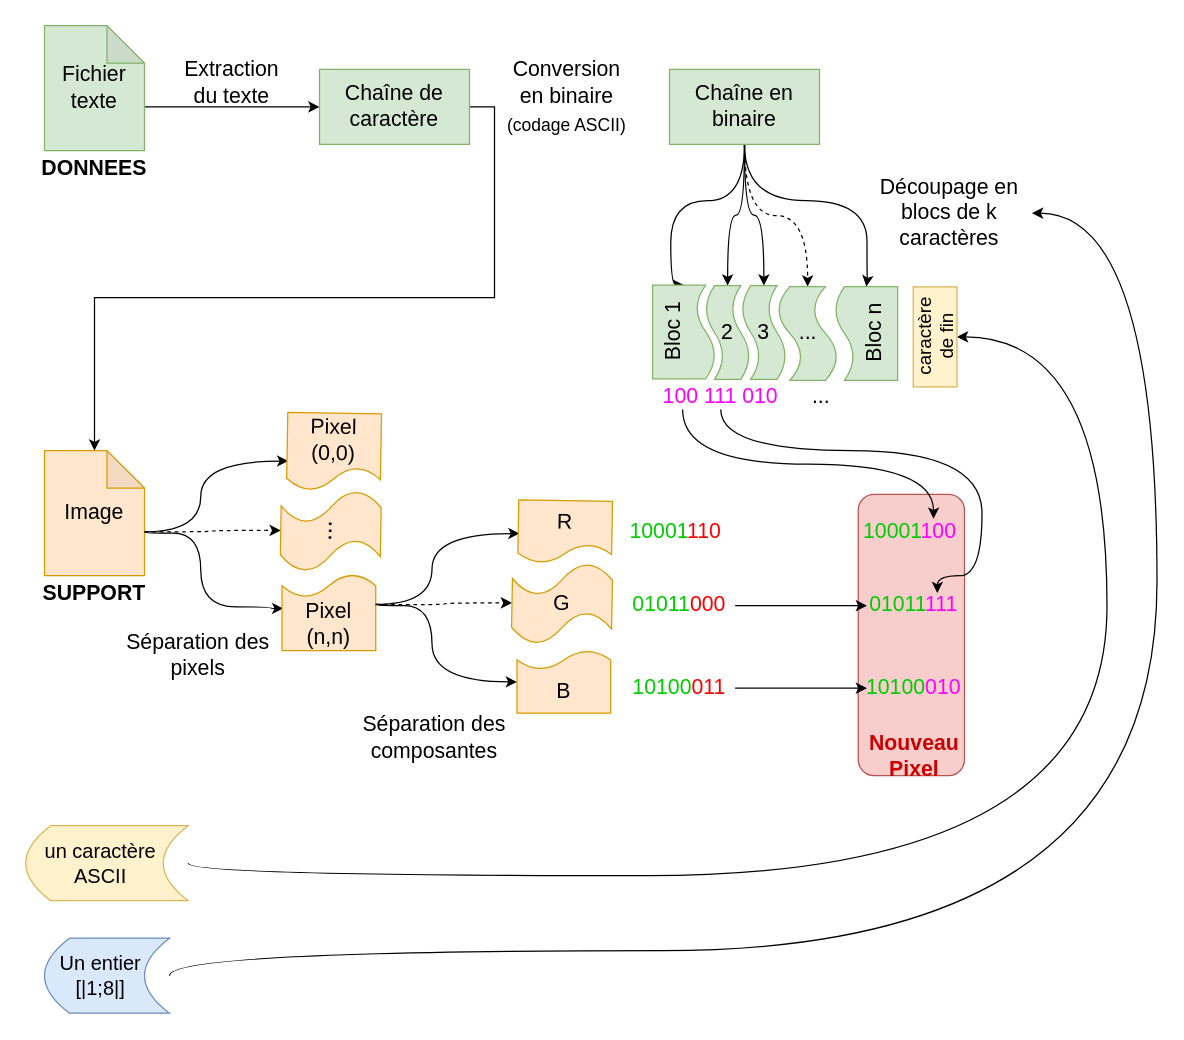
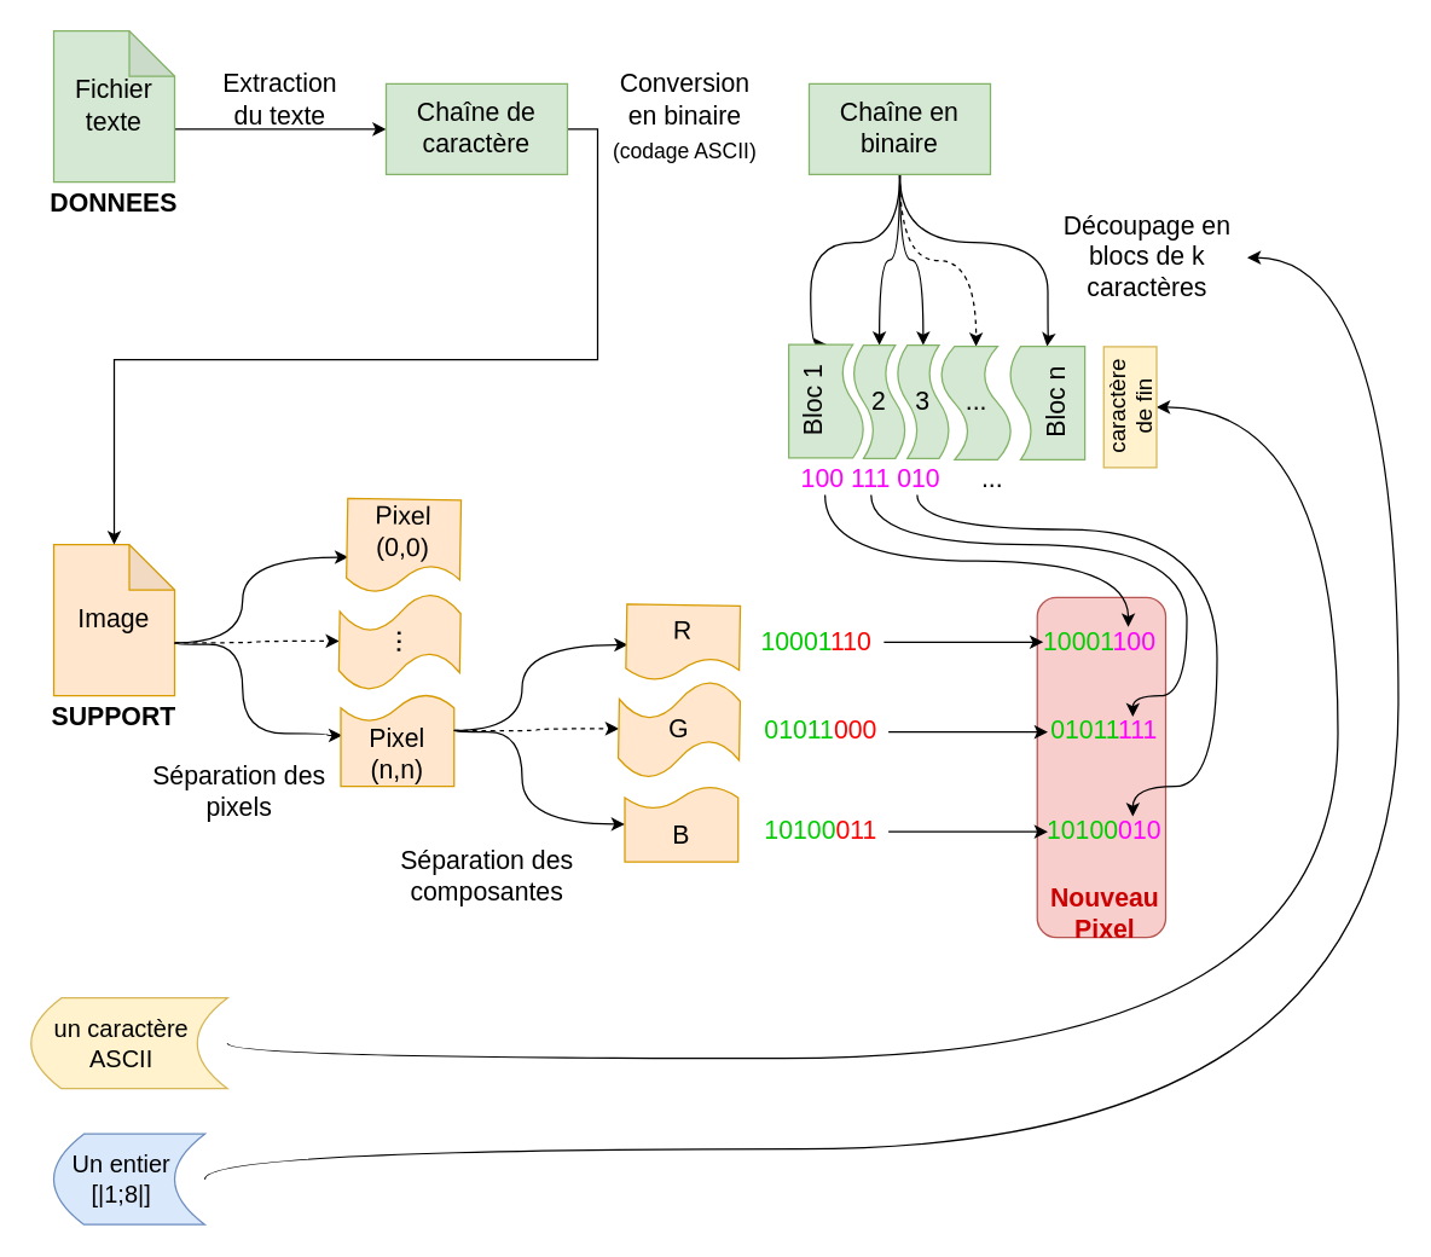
+ <mxCell id="39" style="edgeStyle=orthogonalEdgeStyle;curved=1;rounded=0;orthogonalLoop=1;jettySize=auto;html=1;exitX=0.75;exitY=1;exitDx=0;exitDy=0;entryX=0.75;entryY=0;entryDx=0;entryDy=0;fontFamily=Helvetica;fontSize=17;" parent="1" source="40" target="52" edge="1"><mxGeometry relative="1" as="geometry"><Array as="points"><mxPoint x="607" y="350" /><mxPoint x="805" y="350" /><mxPoint x="805" y="520" /><mxPoint x="749" y="520" /></Array></mxGeometry></mxCell>
+ <mxCell id="41" style="edgeStyle=orthogonalEdgeStyle;curved=1;rounded=0;orthogonalLoop=1;jettySize=auto;html=1;exitX=1;exitY=0.5;exitDx=0;exitDy=0;fontFamily=Helvetica;fontSize=17;" parent="1" source="42" target="46" edge="1"><mxGeometry relative="1" as="geometry" /></mxCell>
- <mxCell id="58" value="Séparation des composantes" style="text;html=1;strokeColor=none;fillColor=none;align=center;verticalAlign=middle;whiteSpace=wrap;rounded=0;fontFamily=Helvetica;fontSize=17;" vertex="1" parent="1"><mxGeometry x="281" y="560" width="132" height="60" as="geometry" /></mxCell>
+ <mxCell id="58" value="Séparation des composantes" style="text;html=1;strokeColor=none;fillColor=none;align=center;verticalAlign=middle;whiteSpace=wrap;rounded=0;fontFamily=Helvetica;fontSize=17;" vertex="1" parent="1"><mxGeometry x="256" y="550" width="132" height="60" as="geometry" /></mxCell>
